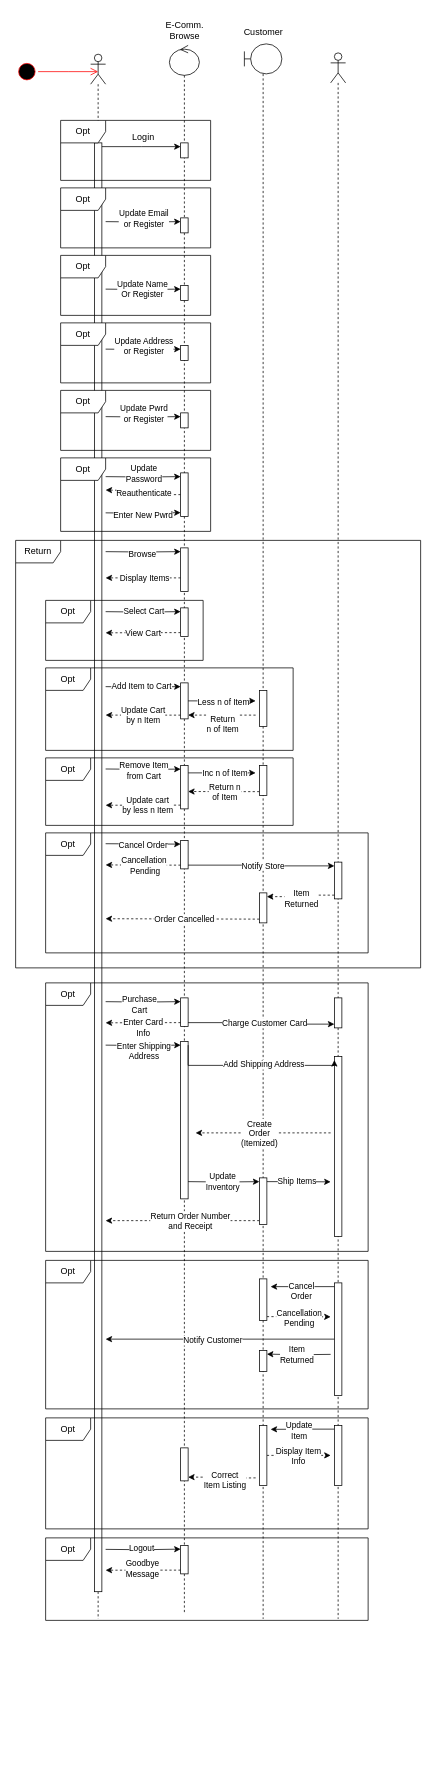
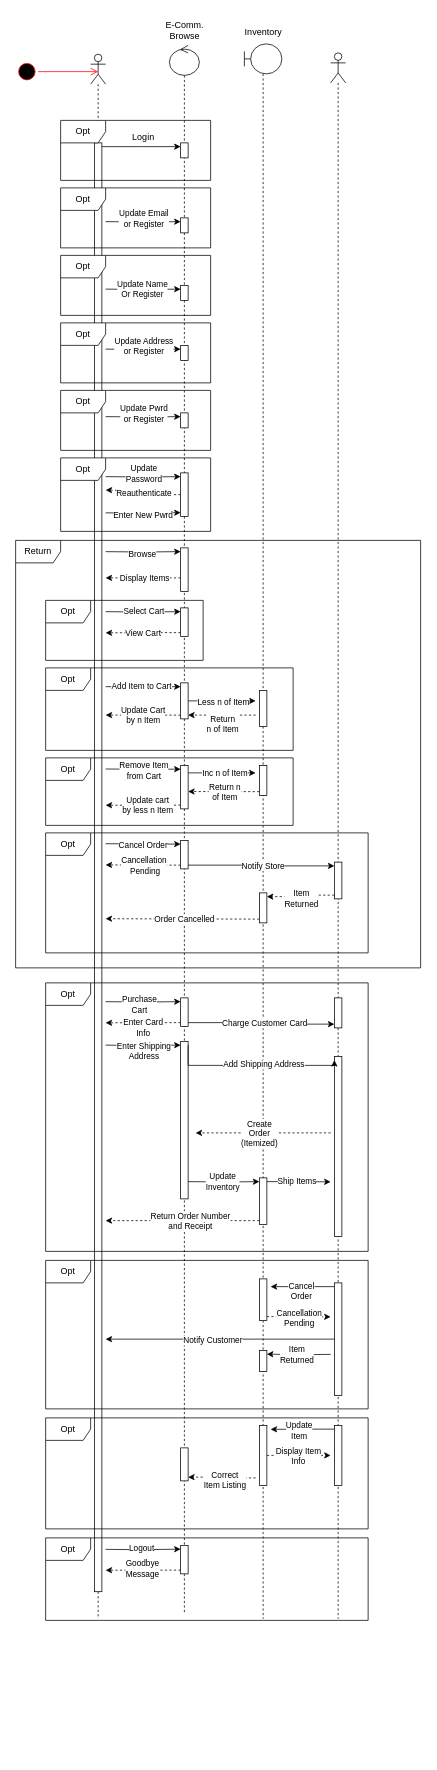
- <mxCell id="85" value="Customer" style="text;html=1;align=center;verticalAlign=middle;resizable=0;points=[];autosize=1;strokeColor=none;fillColor=none;container=1;" vertex="1" parent="81"><mxGeometry x="5" width="70" height="30" as="geometry" /></mxCell>
+ <mxCell id="85" value="Inventory" style="text;html=1;align=center;verticalAlign=middle;resizable=0;points=[];autosize=1;strokeColor=none;fillColor=none;container=1;" vertex="1" parent="81"><mxGeometry x="5" width="70" height="30" as="geometry" /></mxCell>
